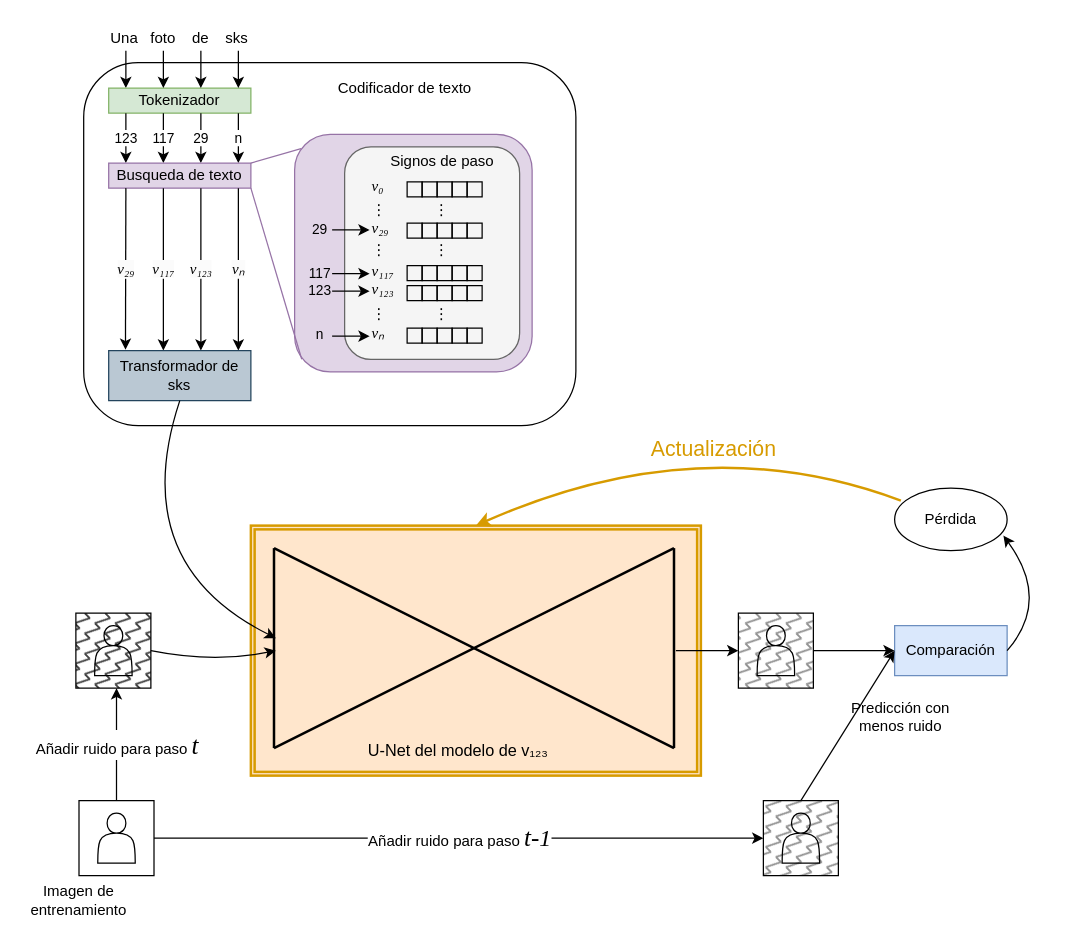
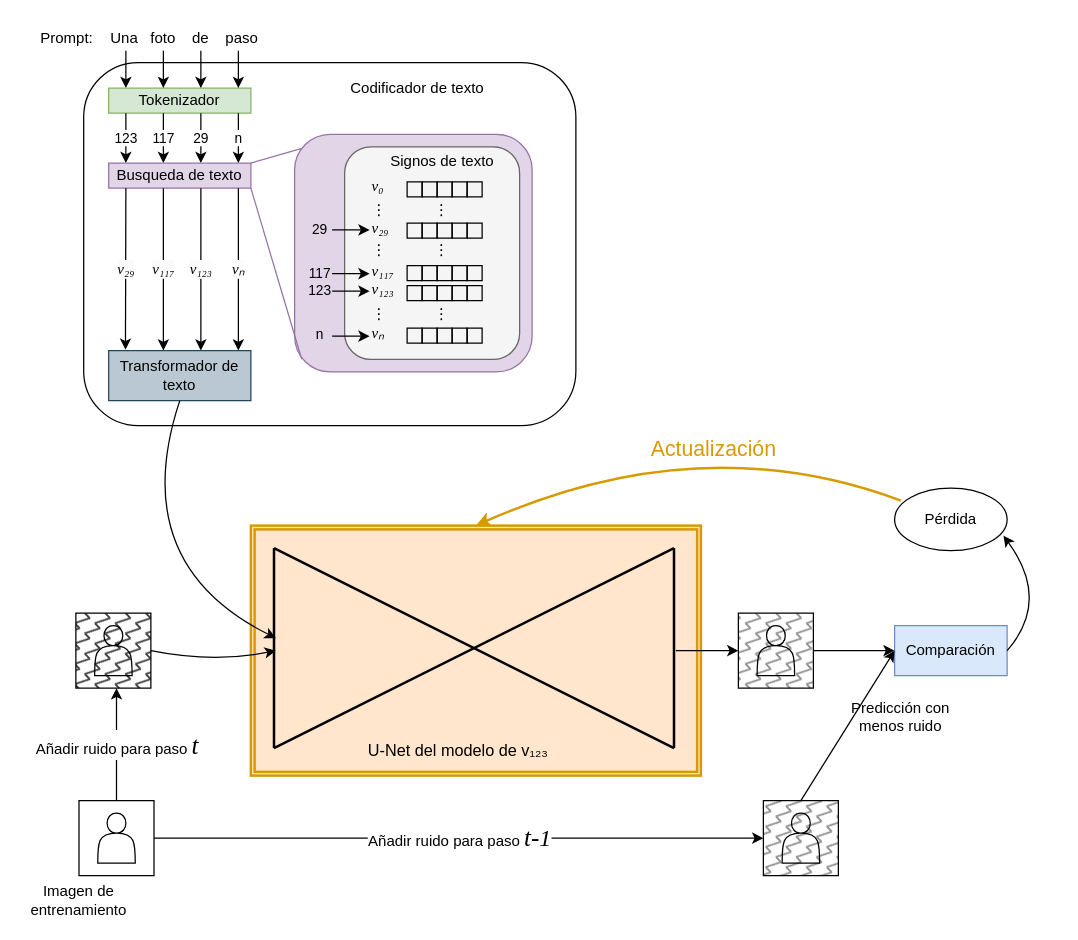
+ <mxCell id="82" value="Prompt:" style="text;html=1;strokeColor=none;fillColor=none;align=left;verticalAlign=middle;whiteSpace=wrap;rounded=0;fillStyle=zigzag-line;" parent="1" vertex="1"><mxGeometry x="30" y="20" width="45" height="20" as="geometry" /></mxCell>
- <mxCell id="6" value="Una&amp;nbsp; &amp;nbsp;foto&amp;nbsp; &amp;nbsp; de&amp;nbsp; &amp;nbsp; sks" style="text;html=1;strokeColor=none;fillColor=none;align=left;verticalAlign=middle;whiteSpace=wrap;rounded=0;fillStyle=zigzag-line;" parent="1" vertex="1"><mxGeometry x="86.25" y="20" width="150" height="20" as="geometry" /></mxCell>
+ <mxCell id="6" value="Una&amp;nbsp; &amp;nbsp;foto&amp;nbsp; &amp;nbsp; de&amp;nbsp; &amp;nbsp; paso" style="text;html=1;strokeColor=none;fillColor=none;align=left;verticalAlign=middle;whiteSpace=wrap;rounded=0;fillStyle=zigzag-line;" parent="1" vertex="1"><mxGeometry x="86.25" y="20" width="150" height="20" as="geometry" /></mxCell>
- <mxCell id="72" value="Codificador de texto" style="text;html=1;strokeColor=none;fillColor=none;align=left;verticalAlign=middle;whiteSpace=wrap;rounded=0;fillStyle=zigzag-line;" parent="1" vertex="1"><mxGeometry x="268" y="60" width="150" height="20" as="geometry" /></mxCell>
+ <mxCell id="72" value="Codificador de texto" style="text;html=1;strokeColor=none;fillColor=none;align=left;verticalAlign=middle;whiteSpace=wrap;rounded=0;fillStyle=zigzag-line;" parent="1" vertex="1"><mxGeometry x="278" y="60" width="150" height="20" as="geometry" /></mxCell>
- <mxCell id="55" value="Signos de paso" style="text;html=1;strokeColor=none;fillColor=none;align=left;verticalAlign=middle;whiteSpace=wrap;rounded=0;fillStyle=zigzag-line;" parent="1" vertex="1"><mxGeometry x="310" y="118.5" width="150" height="20" as="geometry" /></mxCell>
+ <mxCell id="55" value="Signos de texto" style="text;html=1;strokeColor=none;fillColor=none;align=left;verticalAlign=middle;whiteSpace=wrap;rounded=0;fillStyle=zigzag-line;" parent="1" vertex="1"><mxGeometry x="310" y="118.5" width="150" height="20" as="geometry" /></mxCell>
- <mxCell id="62" value="Transformador de sks" style="rounded=0;whiteSpace=wrap;html=1;fillStyle=auto;fillColor=#bac8d3;strokeColor=#23445d;" parent="1" vertex="1"><mxGeometry x="86.25" y="280" width="113.75" height="40" as="geometry" /></mxCell>
+ <mxCell id="62" value="Transformador de texto" style="rounded=0;whiteSpace=wrap;html=1;fillStyle=auto;fillColor=#bac8d3;strokeColor=#23445d;" parent="1" vertex="1"><mxGeometry x="86.25" y="280" width="113.75" height="40" as="geometry" /></mxCell>
